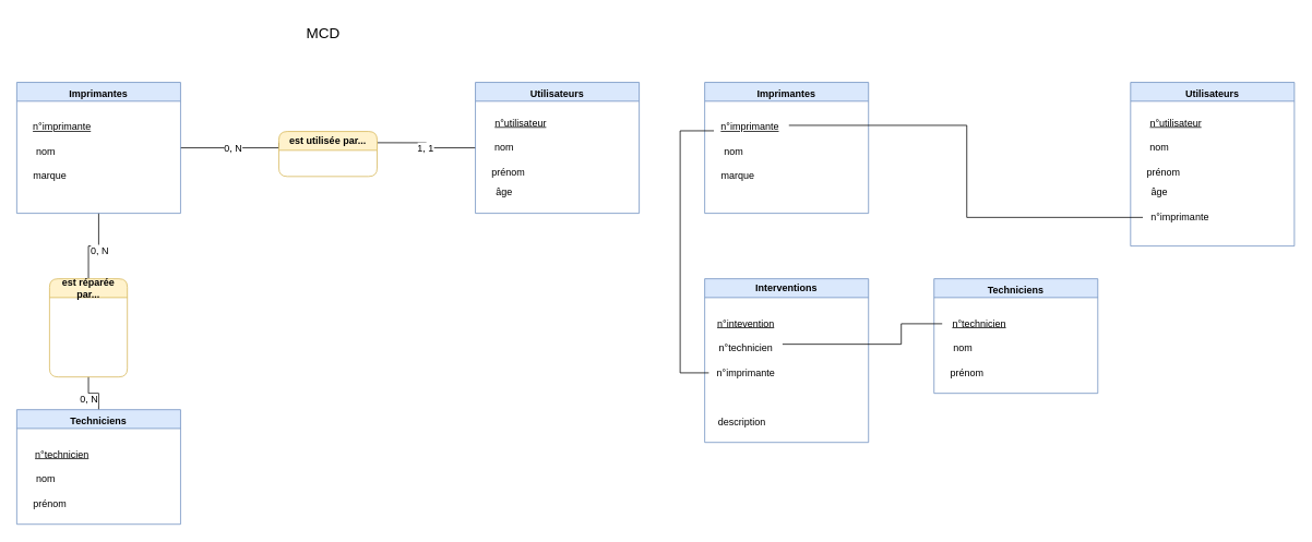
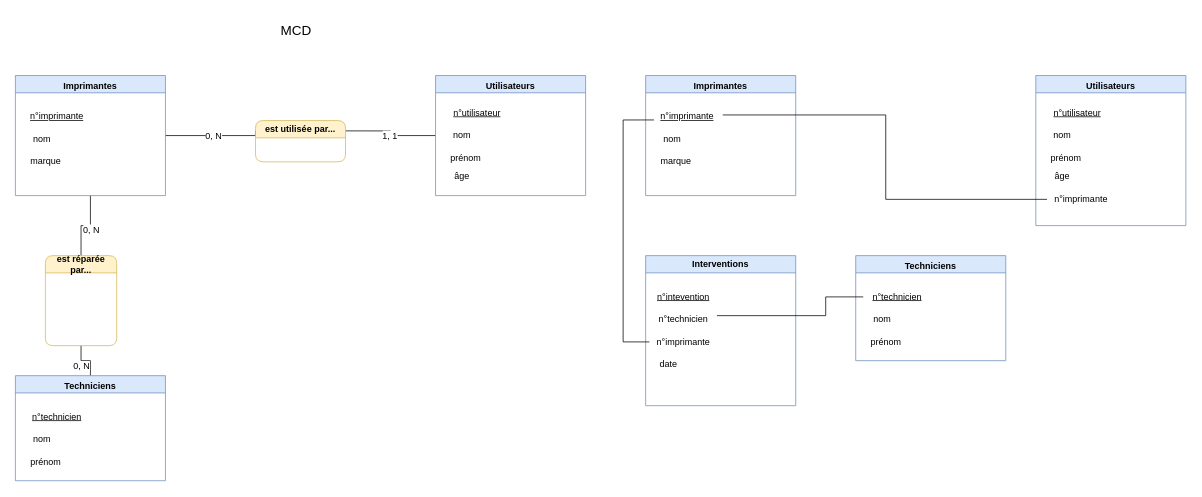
+ <mxCell id="27" value="date" style="text;html=1;align=center;verticalAlign=middle;resizable=0;points=[];autosize=1;strokeColor=none;fillColor=none;fontSize=12;" vertex="1" parent="25"><mxGeometry x="5" y="130" width="50" height="30" as="geometry" /></mxCell>
- <mxCell id="28" value="description" style="text;html=1;align=center;verticalAlign=middle;resizable=0;points=[];autosize=1;strokeColor=none;fillColor=none;fontSize=12;" vertex="1" parent="25"><mxGeometry x="5" y="160" width="80" height="30" as="geometry" /></mxCell>
